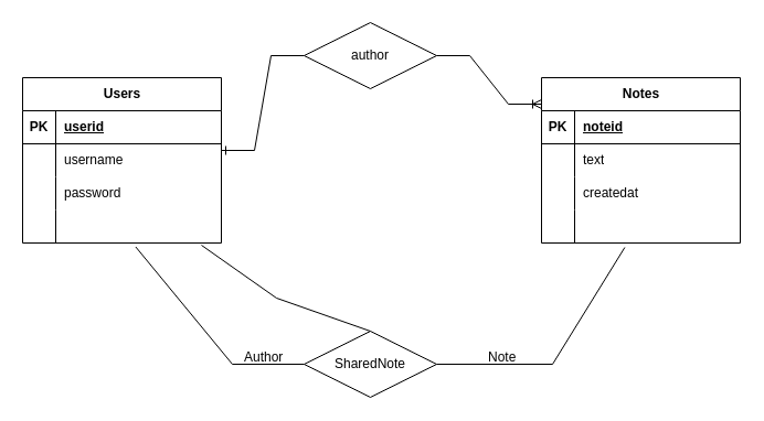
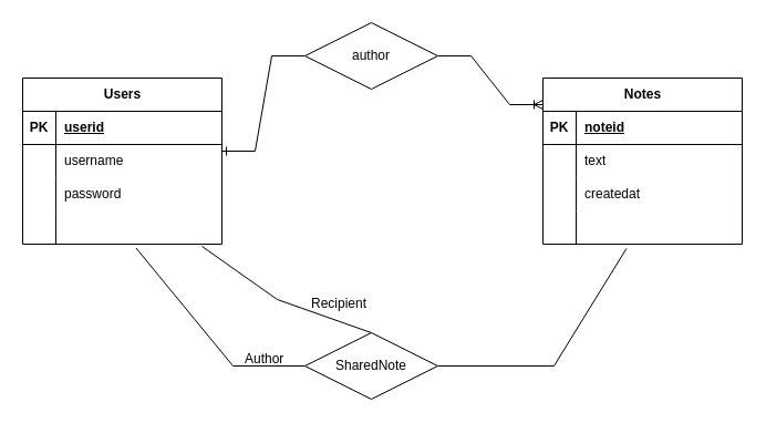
+ <mxCell id="36" value="Recipient" style="text;strokeColor=none;fillColor=none;spacingLeft=4;spacingRight=4;overflow=hidden;rotatable=0;points=[[0,0.5],[1,0.5]];portConstraint=eastwest;fontSize=12;whiteSpace=wrap;html=1;" vertex="1" parent="1"><mxGeometry x="275" y="260" width="80" height="30" as="geometry" /></mxCell>
- <mxCell id="37" value="Note" style="text;whiteSpace=wrap;" vertex="1" parent="1"><mxGeometry x="440" y="310" width="80" height="40" as="geometry" /></mxCell>
